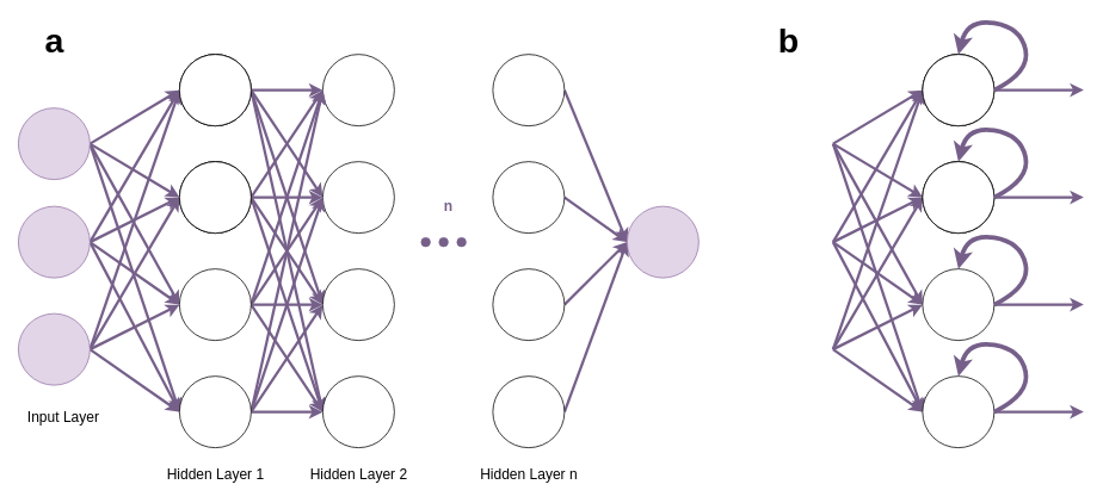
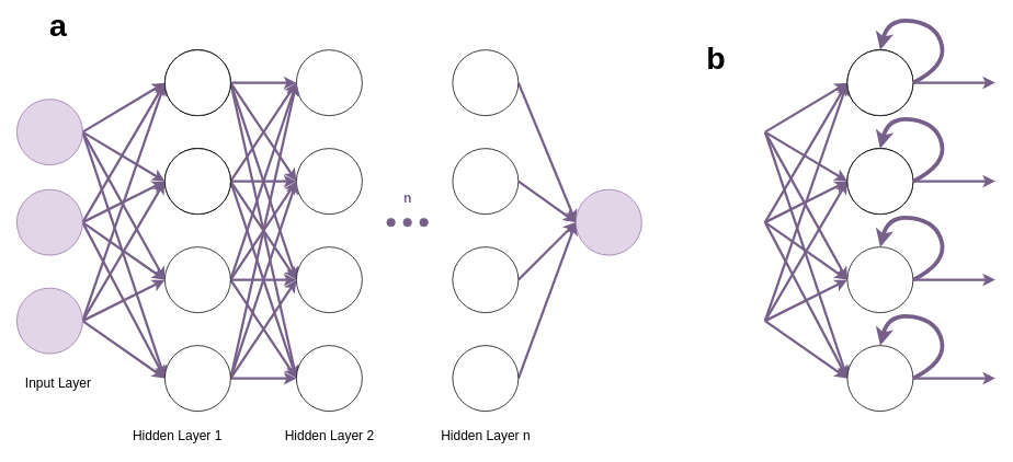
- <mxCell id="91" value="a" style="text;html=1;align=center;verticalAlign=middle;resizable=0;points=[];autosize=1;fontSize=38;fontStyle=1" vertex="1" parent="1"><mxGeometry x="40" y="20" width="40" height="50" as="geometry" /></mxCell>
+ <mxCell id="91" value="a" style="text;html=1;align=center;verticalAlign=middle;resizable=0;points=[];autosize=1;fontSize=38;fontStyle=1" vertex="1" parent="1"><mxGeometry x="50" y="5" width="40" height="50" as="geometry" /></mxCell>
- <mxCell id="92" value="b" style="text;html=1;align=center;verticalAlign=middle;resizable=0;points=[];autosize=1;fontSize=38;fontStyle=1" vertex="1" parent="1"><mxGeometry x="860" y="20" width="40" height="50" as="geometry" /></mxCell>
+ <mxCell id="92" value="b" style="text;html=1;align=center;verticalAlign=middle;resizable=0;points=[];autosize=1;fontSize=38;fontStyle=1" vertex="1" parent="1"><mxGeometry x="850" y="45" width="40" height="50" as="geometry" /></mxCell>
- <mxCell id="62" value="n" style="text;html=1;resizable=0;autosize=1;align=center;verticalAlign=middle;points=[];fillColor=none;strokeColor=none;rounded=0;fontSize=16;fontStyle=1;fontColor=#76608A;" parent="1" vertex="1"><mxGeometry x="485" y="220" width="30" height="20" as="geometry" /></mxCell>
+ <mxCell id="62" value="n" style="text;html=1;resizable=0;autosize=1;align=center;verticalAlign=middle;points=[];fillColor=none;strokeColor=none;rounded=0;fontSize=16;fontStyle=1;fontColor=#76608A;" parent="1" vertex="1"><mxGeometry x="480" y="230" width="30" height="20" as="geometry" /></mxCell>
- <mxCell id="55" value="Hidden Layer 1" style="text;html=1;resizable=0;autosize=1;align=center;verticalAlign=middle;points=[];fillColor=none;strokeColor=none;rounded=0;fontSize=16;" parent="1" vertex="1"><mxGeometry x="180" y="520" width="120" height="20" as="geometry" /></mxCell>
+ <mxCell id="55" value="Hidden Layer 1" style="text;html=1;resizable=0;autosize=1;align=center;verticalAlign=middle;points=[];fillColor=none;strokeColor=none;rounded=0;fontSize=16;" parent="1" vertex="1"><mxGeometry x="155" y="520" width="120" height="20" as="geometry" /></mxCell>
